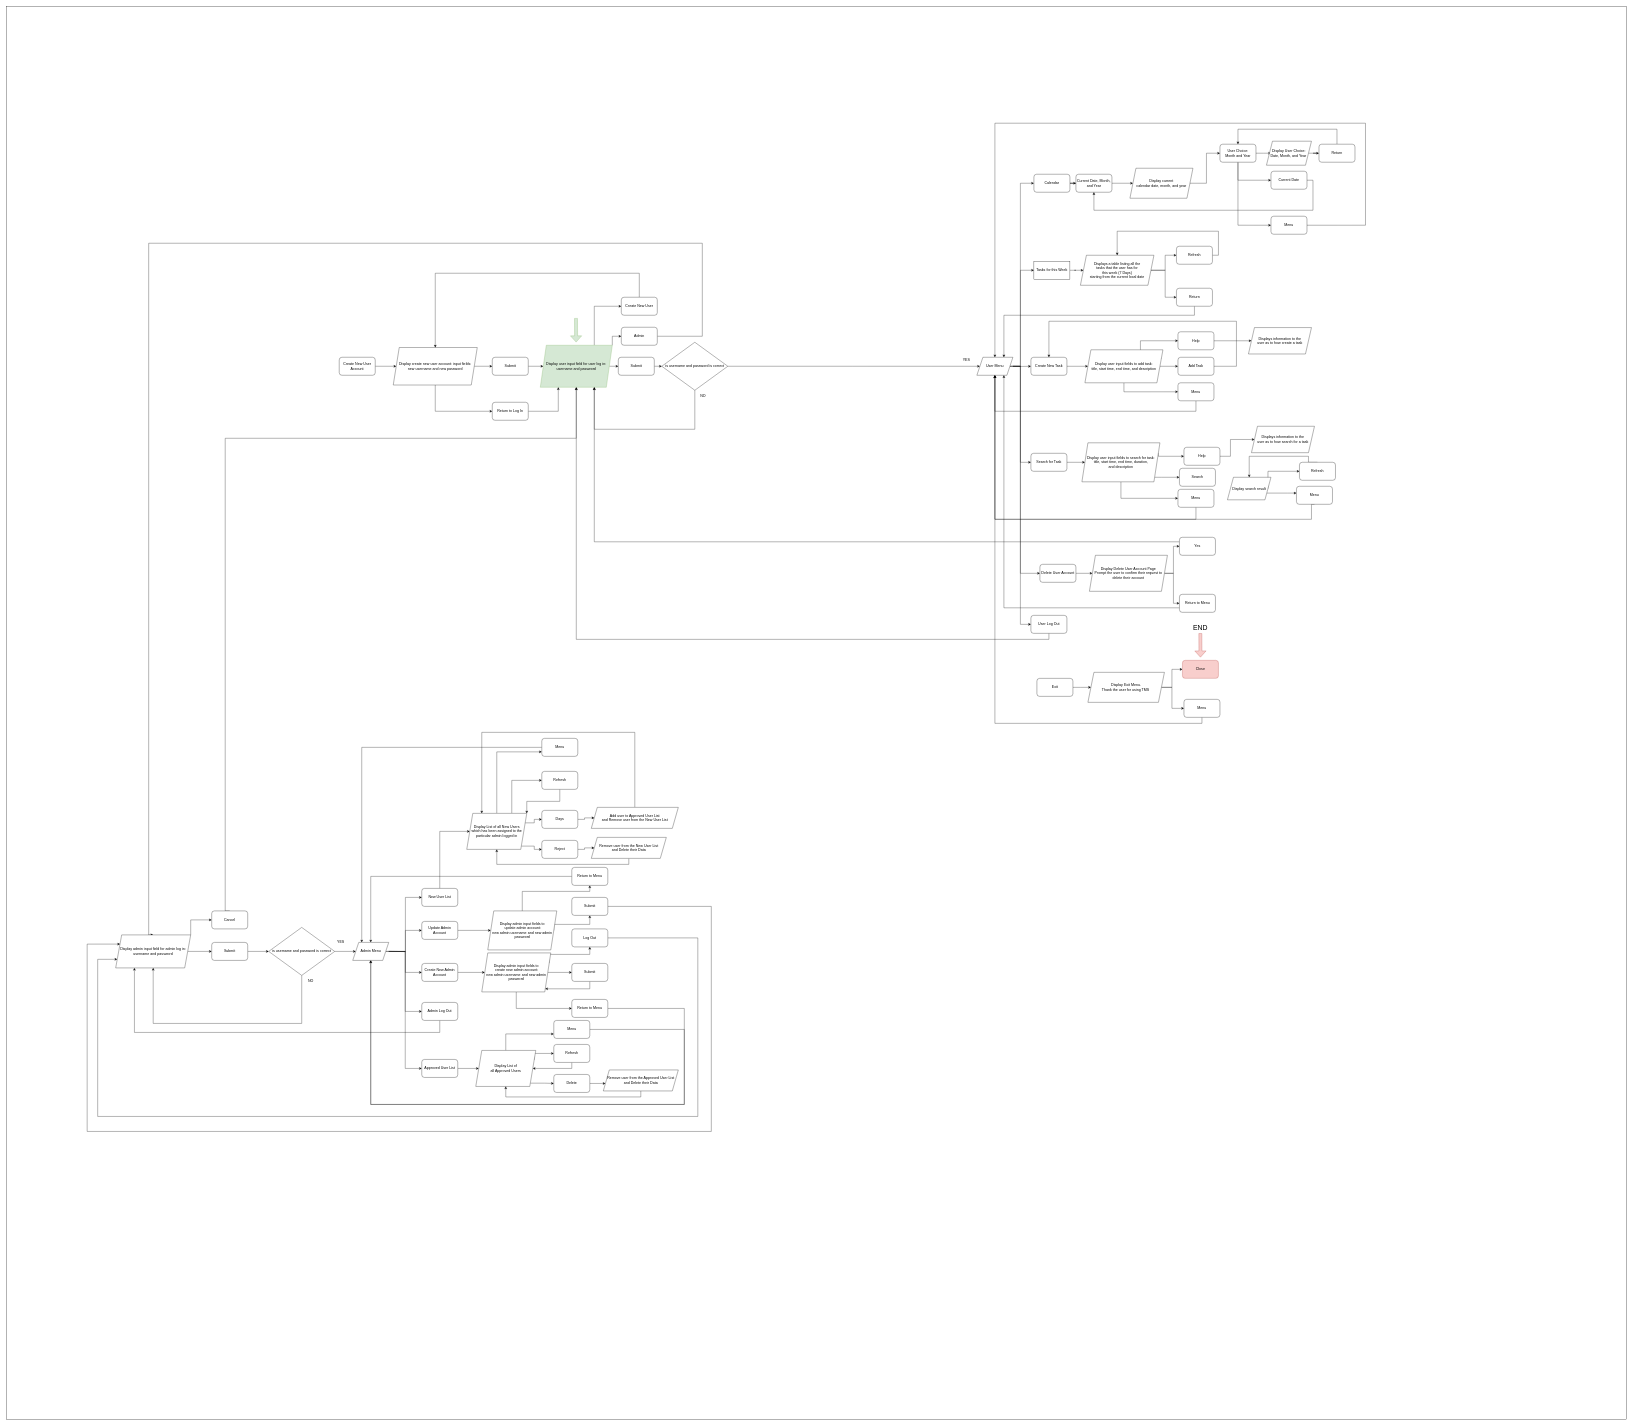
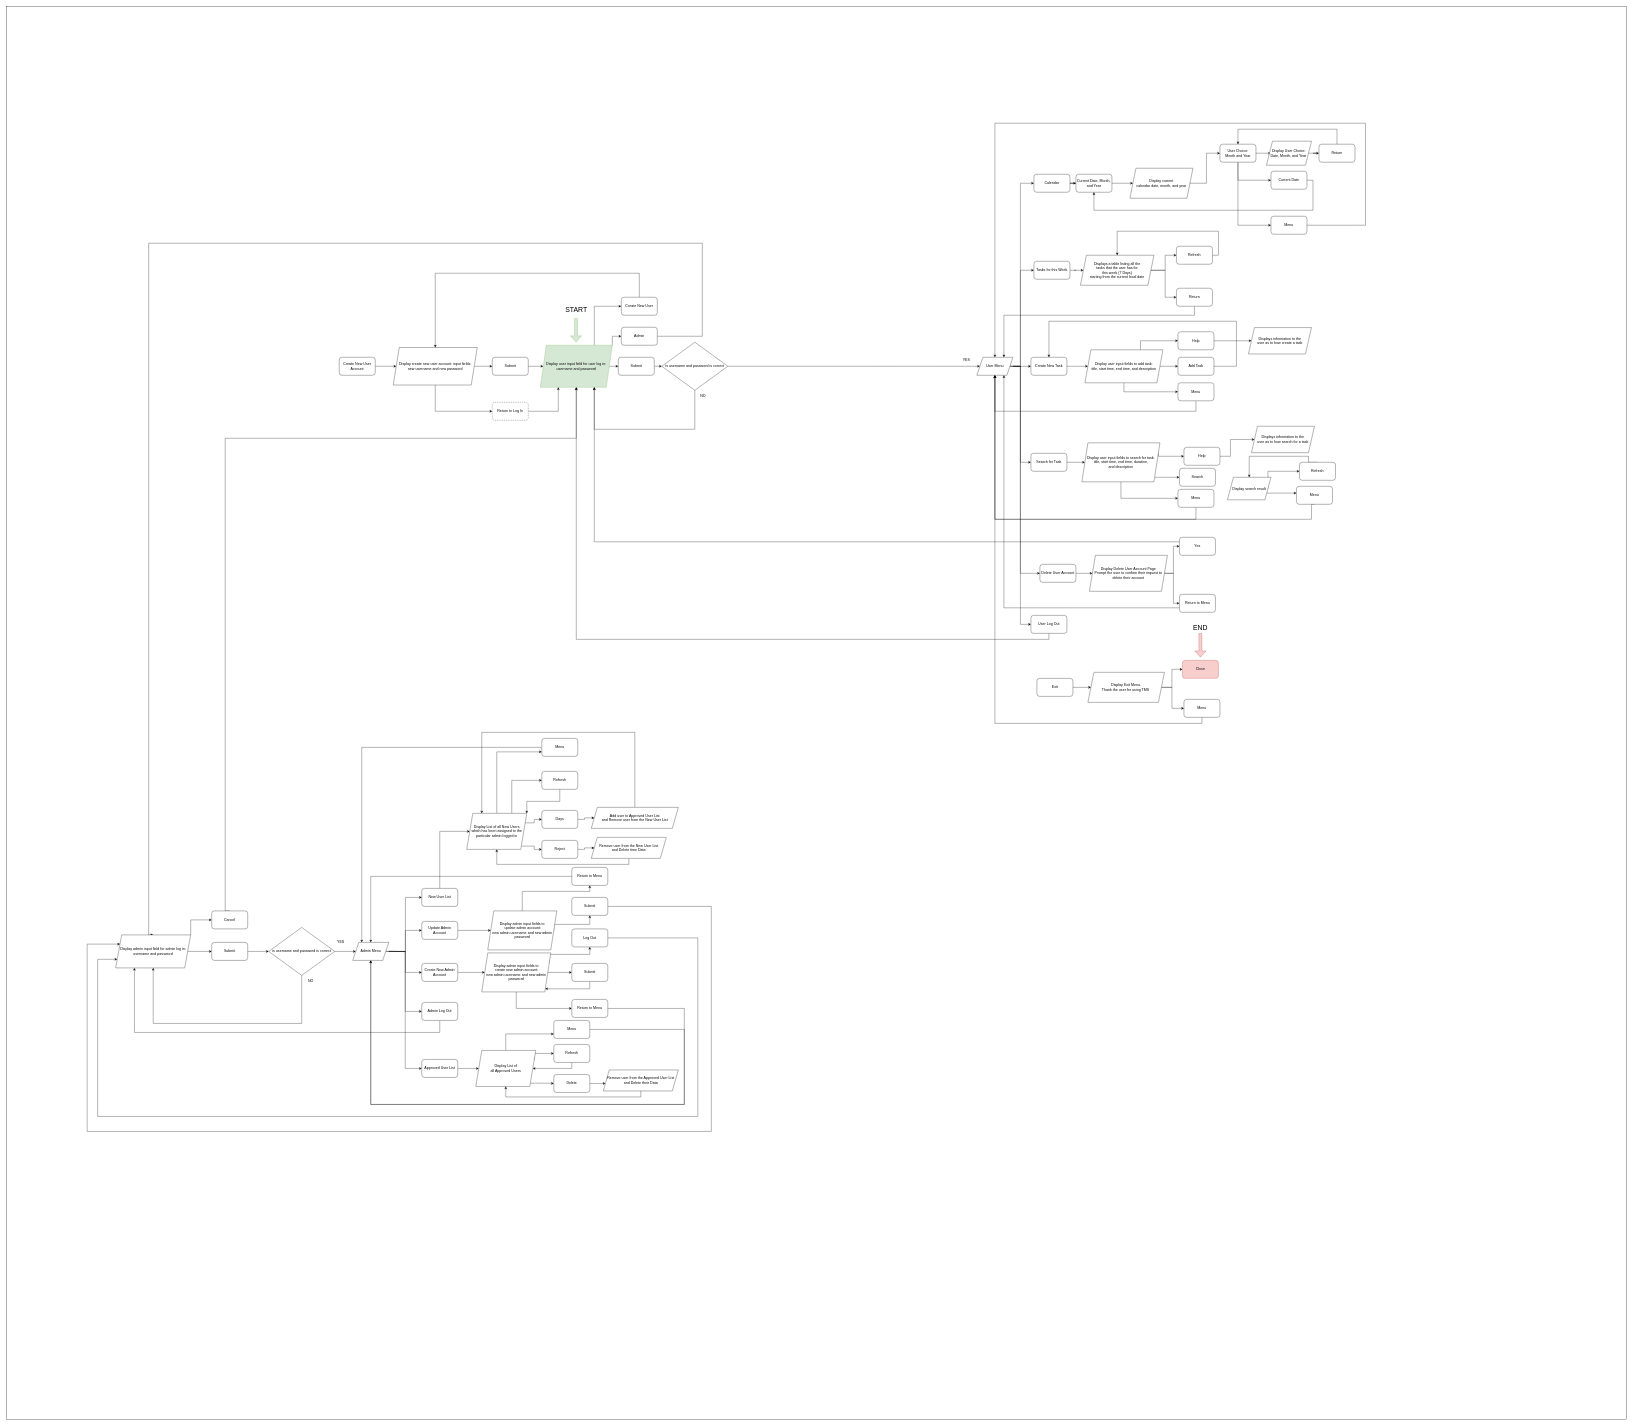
- <mxCell id="145" value="Tasks for this Week" style="whiteSpace=wrap;html=1;strokeColor=#000000;rounded=0;" parent="1" vertex="1"><mxGeometry x="3445" y="870.07" width="120" height="60" as="geometry" /></mxCell>
+ <mxCell id="145" value="Tasks for this Week" style="rounded=1;whiteSpace=wrap;html=1;strokeColor=#000000;" parent="1" vertex="1"><mxGeometry x="3445" y="870.07" width="120" height="60" as="geometry" /></mxCell>
+ <mxCell id="141" value="&lt;font style=&quot;font-size: 23px&quot;&gt;START&lt;/font&gt;" style="text;html=1;strokeColor=none;fillColor=none;align=center;verticalAlign=middle;whiteSpace=wrap;rounded=0;" parent="1" vertex="1"><mxGeometry x="1900" y="1020" width="40" height="20" as="geometry" /></mxCell>
- <mxCell id="72" value="Return to Log In" style="rounded=1;whiteSpace=wrap;html=1;" parent="1" vertex="1"><mxGeometry x="1640" y="1340" width="120" height="60" as="geometry" /></mxCell>
+ <mxCell id="72" value="Return to Log In" style="rounded=1;whiteSpace=wrap;html=1;dashed=1;" parent="1" vertex="1"><mxGeometry x="1640" y="1340" width="120" height="60" as="geometry" /></mxCell>
- <mxCell id="134" value="Remove user from the New User List&lt;br&gt;and Delete their Data" style="shape=parallelogram;perimeter=parallelogramPerimeter;whiteSpace=wrap;html=1;fixedSize=1;" parent="1" vertex="1"><mxGeometry x="1970" y="2790" width="250" height="70" as="geometry" /></mxCell>
+ <mxCell id="134" value="Remove user from the New User List&lt;br&gt;and Delete time Data" style="shape=parallelogram;perimeter=parallelogramPerimeter;whiteSpace=wrap;html=1;fixedSize=1;" parent="1" vertex="1"><mxGeometry x="1970" y="2790" width="250" height="70" as="geometry" /></mxCell>
